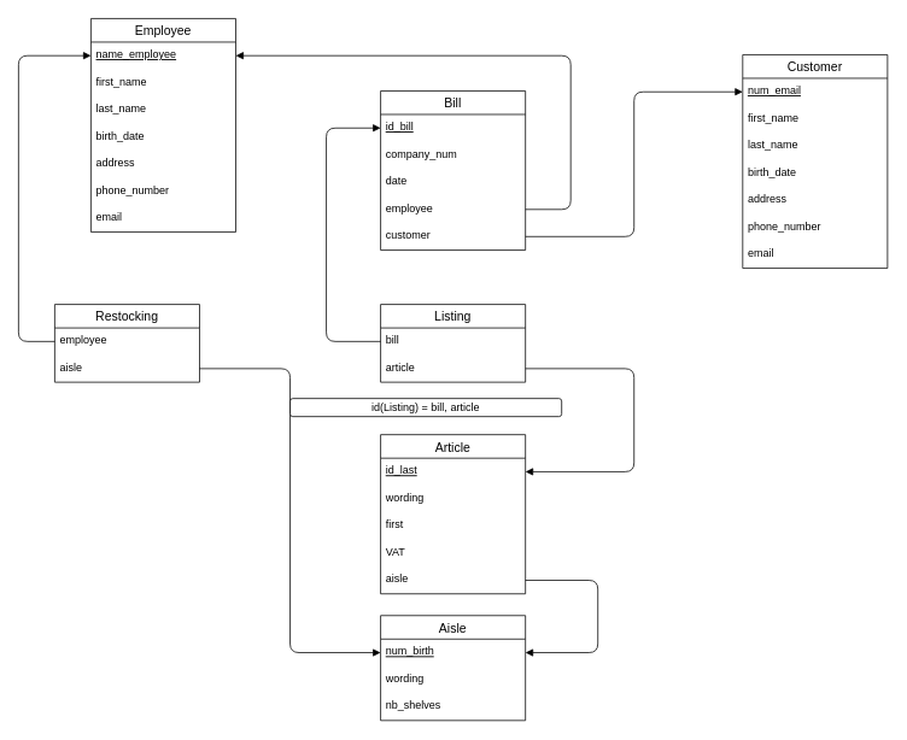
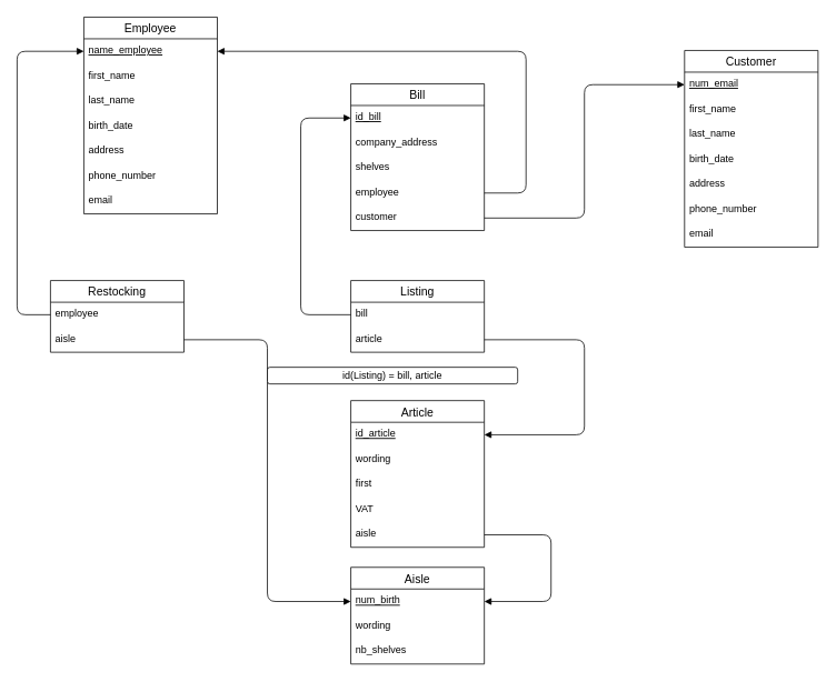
- <mxCell id="20" value="company_num" style="text;strokeColor=none;fillColor=none;spacingLeft=4;spacingRight=4;overflow=hidden;rotatable=0;points=[[0,0.5],[1,0.5]];portConstraint=eastwest;fontSize=12;" vertex="1" parent="18"><mxGeometry y="56" width="160" height="30" as="geometry" /></mxCell>
+ <mxCell id="20" value="company_address" style="text;strokeColor=none;fillColor=none;spacingLeft=4;spacingRight=4;overflow=hidden;rotatable=0;points=[[0,0.5],[1,0.5]];portConstraint=eastwest;fontSize=12;" vertex="1" parent="18"><mxGeometry y="56" width="160" height="30" as="geometry" /></mxCell>
- <mxCell id="21" value="date" style="text;strokeColor=none;fillColor=none;spacingLeft=4;spacingRight=4;overflow=hidden;rotatable=0;points=[[0,0.5],[1,0.5]];portConstraint=eastwest;fontSize=12;" vertex="1" parent="18"><mxGeometry y="86" width="160" height="30" as="geometry" /></mxCell>
+ <mxCell id="21" value="shelves" style="text;strokeColor=none;fillColor=none;spacingLeft=4;spacingRight=4;overflow=hidden;rotatable=0;points=[[0,0.5],[1,0.5]];portConstraint=eastwest;fontSize=12;" vertex="1" parent="18"><mxGeometry y="86" width="160" height="30" as="geometry" /></mxCell>
- <mxCell id="25" value="id_last" style="text;strokeColor=none;fillColor=none;spacingLeft=4;spacingRight=4;overflow=hidden;rotatable=0;points=[[0,0.5],[1,0.5]];portConstraint=eastwest;fontSize=12;fontStyle=4" vertex="1" parent="24"><mxGeometry y="26" width="160" height="30" as="geometry" /></mxCell>
+ <mxCell id="25" value="id_article" style="text;strokeColor=none;fillColor=none;spacingLeft=4;spacingRight=4;overflow=hidden;rotatable=0;points=[[0,0.5],[1,0.5]];portConstraint=eastwest;fontSize=12;fontStyle=4" vertex="1" parent="24"><mxGeometry y="26" width="160" height="30" as="geometry" /></mxCell>
